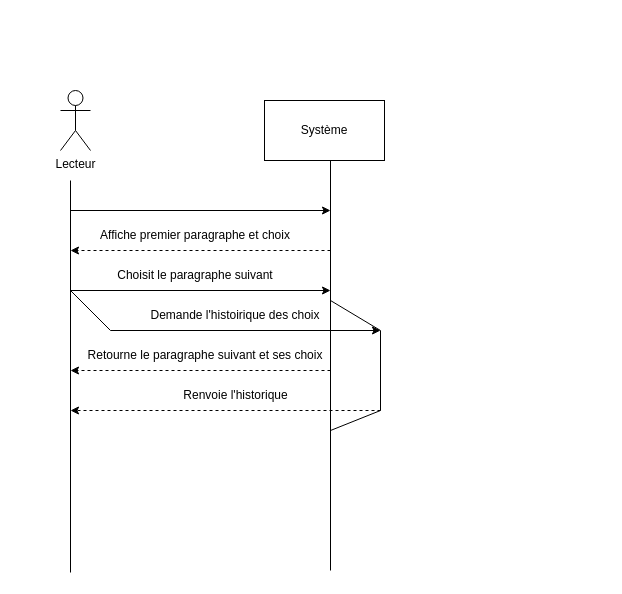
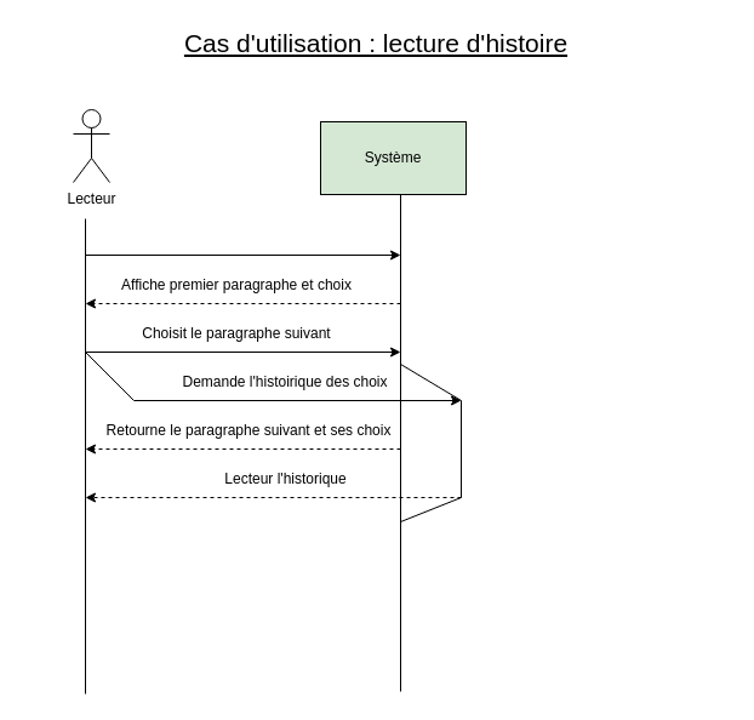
+ <mxCell id="6" value="&lt;font style=&quot;font-size: 21px&quot;&gt;&lt;u&gt;Cas d'utilisation : lecture d'histoire&lt;/u&gt;&lt;/font&gt;" style="text;html=1;strokeColor=none;fillColor=none;align=center;verticalAlign=middle;whiteSpace=wrap;rounded=0;" vertex="1" parent="1"><mxGeometry x="20" y="20" width="580" height="30" as="geometry" /></mxCell>
- <mxCell id="3" value="Système" style="rounded=0;whiteSpace=wrap;html=1;" vertex="1" parent="1"><mxGeometry x="264" y="100" width="120" height="60" as="geometry" /></mxCell>
+ <mxCell id="3" value="Système" style="rounded=0;whiteSpace=wrap;html=1;fillColor=#d5e8d4;" vertex="1" parent="1"><mxGeometry x="264" y="100" width="120" height="60" as="geometry" /></mxCell>
- <mxCell id="21" value="Renvoie l'historique" style="text;html=1;strokeColor=none;fillColor=none;align=center;verticalAlign=middle;whiteSpace=wrap;rounded=0;fontSize=12;" vertex="1" parent="1"><mxGeometry x="167.5" y="380" width="135" height="30" as="geometry" /></mxCell>
+ <mxCell id="21" value="Lecteur l'historique" style="text;html=1;strokeColor=none;fillColor=none;align=center;verticalAlign=middle;whiteSpace=wrap;rounded=0;fontSize=12;" vertex="1" parent="1"><mxGeometry x="167.5" y="380" width="135" height="30" as="geometry" /></mxCell>
